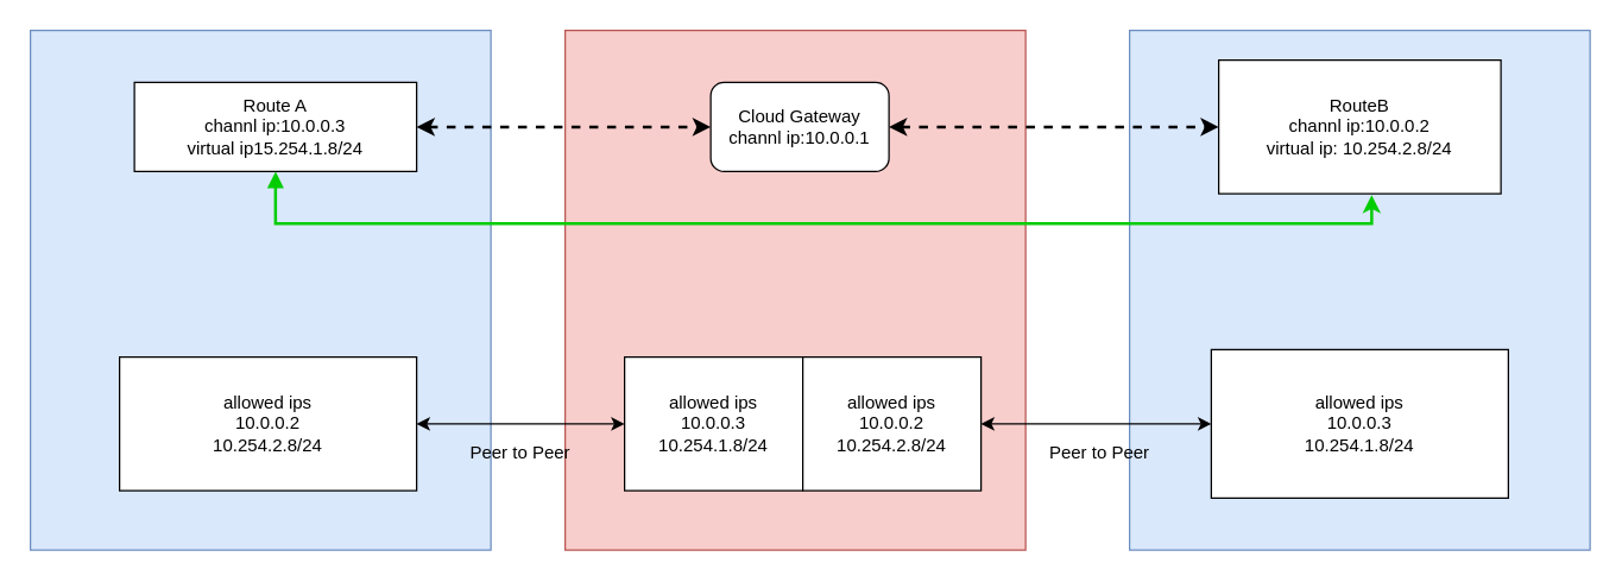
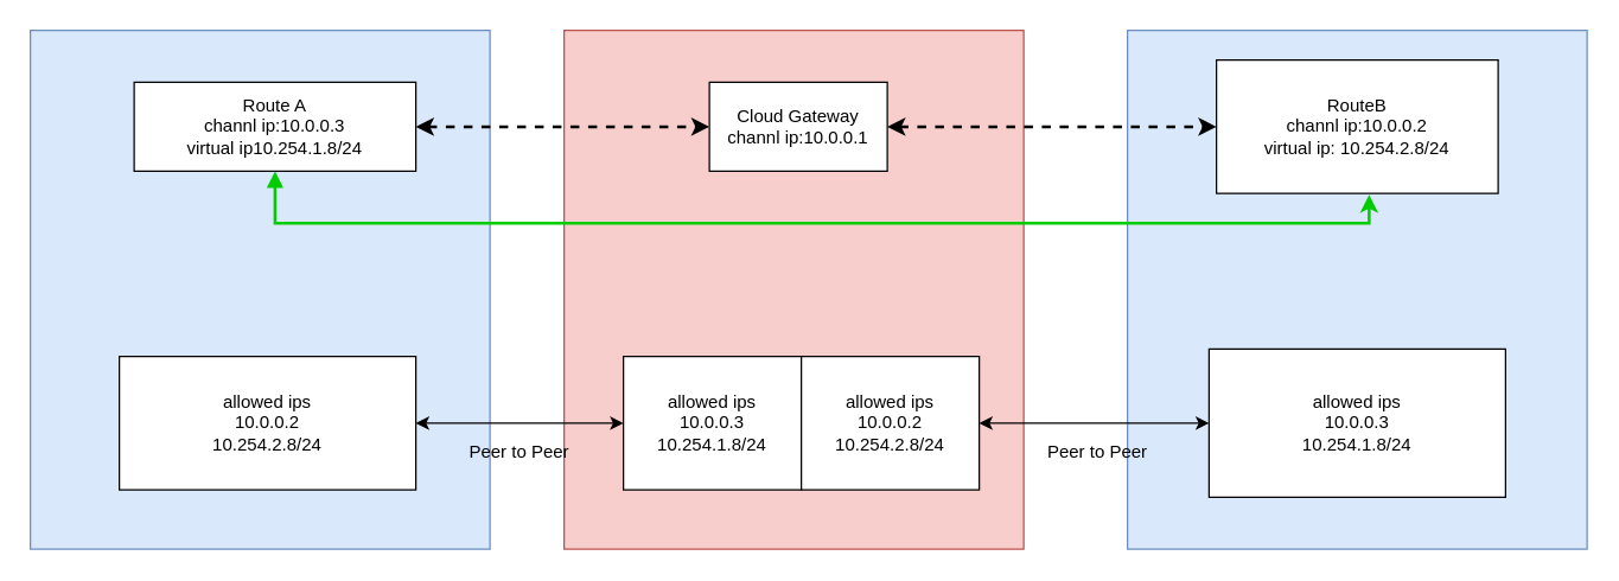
- <mxCell id="11" value="Route A&lt;div&gt;channl ip:10.0.0.3&lt;/div&gt;&lt;div&gt;virtual ip&lt;span style=&quot;background-color: initial;&quot;&gt;15.254.1.8/24&lt;/span&gt;&lt;/div&gt;" style="rounded=0;whiteSpace=wrap;html=1;" vertex="1" parent="1"><mxGeometry x="90" y="55" width="190" height="60" as="geometry" /></mxCell>
+ <mxCell id="11" value="Route A&lt;div&gt;channl ip:10.0.0.3&lt;/div&gt;&lt;div&gt;virtual ip&lt;span style=&quot;background-color: initial;&quot;&gt;10.254.1.8/24&lt;/span&gt;&lt;/div&gt;" style="rounded=0;whiteSpace=wrap;html=1;" vertex="1" parent="1"><mxGeometry x="90" y="55" width="190" height="60" as="geometry" /></mxCell>
- <mxCell id="13" value="Cloud Gateway&lt;div&gt;&lt;div&gt;channl ip:10.0.0.1&lt;/div&gt;&lt;/div&gt;" style="whiteSpace=wrap;html=1;rounded=1;" vertex="1" parent="1"><mxGeometry x="478" y="55" width="120" height="60" as="geometry" /></mxCell>
+ <mxCell id="13" value="Cloud Gateway&lt;div&gt;&lt;div&gt;channl ip:10.0.0.1&lt;/div&gt;&lt;/div&gt;" style="rounded=0;whiteSpace=wrap;html=1;" vertex="1" parent="1"><mxGeometry x="478" y="55" width="120" height="60" as="geometry" /></mxCell>
